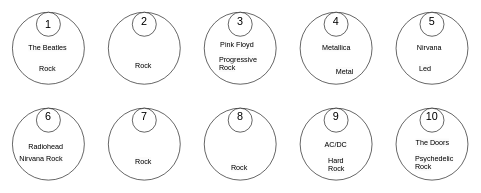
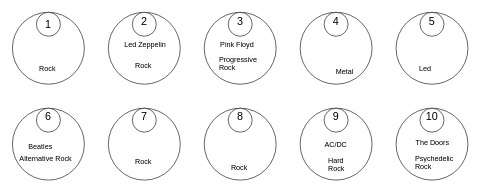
+ <mxCell id="34" value="&lt;span style=&quot;color: rgb(0, 0, 0); font-family: Helvetica; font-size: 12px; font-style: normal; font-variant-ligatures: normal; font-variant-caps: normal; font-weight: 400; letter-spacing: normal; orphans: 2; text-align: left; text-indent: 0px; text-transform: none; widows: 2; word-spacing: 0px; -webkit-text-stroke-width: 0px; background-color: rgb(251, 251, 251); text-decoration-thickness: initial; text-decoration-style: initial; text-decoration-color: initial; float: none; display: inline !important;&quot;&gt;Led Zeppelin&lt;/span&gt;" style="text;whiteSpace=wrap;html=1;" vertex="1" parent="1"><mxGeometry x="205" y="60" width="75" height="30" as="geometry" /></mxCell>
- <mxCell id="32" value="&lt;span style=&quot;color: rgb(0, 0, 0); font-family: Helvetica; font-size: 12px; font-style: normal; font-variant-ligatures: normal; font-variant-caps: normal; font-weight: 400; letter-spacing: normal; orphans: 2; text-align: left; text-indent: 0px; text-transform: none; widows: 2; word-spacing: 0px; -webkit-text-stroke-width: 0px; background-color: rgb(251, 251, 251); text-decoration-thickness: initial; text-decoration-style: initial; text-decoration-color: initial; float: none; display: inline !important;&quot;&gt;The Beatles&lt;/span&gt;" style="text;whiteSpace=wrap;html=1;" vertex="1" parent="1"><mxGeometry x="45" y="65" width="70" height="30" as="geometry" /></mxCell>
- <mxCell id="41" value="&lt;span style=&quot;color: rgb(0, 0, 0); font-family: Helvetica; font-size: 12px; font-style: normal; font-variant-ligatures: normal; font-variant-caps: normal; font-weight: 400; letter-spacing: normal; orphans: 2; text-align: left; text-indent: 0px; text-transform: none; widows: 2; word-spacing: 0px; -webkit-text-stroke-width: 0px; background-color: rgb(251, 251, 251); text-decoration-thickness: initial; text-decoration-style: initial; text-decoration-color: initial; float: none; display: inline !important;&quot;&gt;Metallica&lt;/span&gt;" style="text;whiteSpace=wrap;html=1;" vertex="1" parent="1"><mxGeometry x="535" y="65" width="70" height="30" as="geometry" /></mxCell>
- <mxCell id="43" value="Nirvana" style="text;whiteSpace=wrap;html=1;" vertex="1" parent="1"><mxGeometry x="693" y="65" width="70" height="30" as="geometry" /></mxCell>
- <mxCell id="36" value="Radiohead" style="text;whiteSpace=wrap;html=1;" vertex="1" parent="1"><mxGeometry x="45" y="230" width="70" height="30" as="geometry" /></mxCell>
+ <mxCell id="36" value="Beatles" style="text;whiteSpace=wrap;html=1;" vertex="1" parent="1"><mxGeometry x="45" y="230" width="70" height="30" as="geometry" /></mxCell>
- <mxCell id="37" value="&lt;span style=&quot;color: rgb(0, 0, 0); font-family: Helvetica; font-size: 12px; font-style: normal; font-variant-ligatures: normal; font-variant-caps: normal; font-weight: 400; letter-spacing: normal; orphans: 2; text-align: left; text-indent: 0px; text-transform: none; widows: 2; word-spacing: 0px; -webkit-text-stroke-width: 0px; background-color: rgb(251, 251, 251); text-decoration-thickness: initial; text-decoration-style: initial; text-decoration-color: initial; float: none; display: inline !important;&quot;&gt;Nirvana Rock&lt;/span&gt;" style="text;whiteSpace=wrap;html=1;" vertex="1" parent="1"><mxGeometry x="30" y="250" width="110" height="20" as="geometry" /></mxCell>
+ <mxCell id="37" value="&lt;span style=&quot;color: rgb(0, 0, 0); font-family: Helvetica; font-size: 12px; font-style: normal; font-variant-ligatures: normal; font-variant-caps: normal; font-weight: 400; letter-spacing: normal; orphans: 2; text-align: left; text-indent: 0px; text-transform: none; widows: 2; word-spacing: 0px; -webkit-text-stroke-width: 0px; background-color: rgb(251, 251, 251); text-decoration-thickness: initial; text-decoration-style: initial; text-decoration-color: initial; float: none; display: inline !important;&quot;&gt;Alternative Rock&lt;/span&gt;" style="text;whiteSpace=wrap;html=1;" vertex="1" parent="1"><mxGeometry x="30" y="250" width="110" height="20" as="geometry" /></mxCell>
